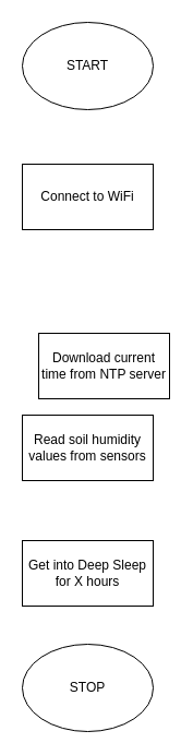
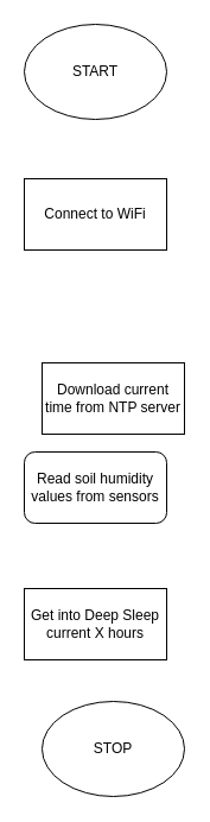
- <mxCell id="7" value="Read soil humidity values from sensors" style="rounded=0;whiteSpace=wrap;html=1;" vertex="1" parent="1"><mxGeometry x="20" y="380" width="120" height="60" as="geometry" /></mxCell>
+ <mxCell id="7" value="Read soil humidity values from sensors" style="whiteSpace=wrap;html=1;rounded=1;" vertex="1" parent="1"><mxGeometry x="20" y="380" width="120" height="60" as="geometry" /></mxCell>
- <mxCell id="6" value="Get into Deep Sleep&lt;br&gt;for X hours" style="rounded=0;whiteSpace=wrap;html=1;" vertex="1" parent="1"><mxGeometry x="20" y="495" width="120" height="60" as="geometry" /></mxCell>
+ <mxCell id="6" value="Get into Deep Sleep&lt;br&gt;current X hours" style="rounded=0;whiteSpace=wrap;html=1;" vertex="1" parent="1"><mxGeometry x="20" y="495" width="120" height="60" as="geometry" /></mxCell>
- <mxCell id="3" value="STOP" style="ellipse;whiteSpace=wrap;html=1;" vertex="1" parent="1"><mxGeometry x="20" y="590" width="120" height="80" as="geometry" /></mxCell>
+ <mxCell id="3" value="STOP" style="ellipse;whiteSpace=wrap;html=1;" vertex="1" parent="1"><mxGeometry x="35" y="590" width="120" height="80" as="geometry" /></mxCell>
